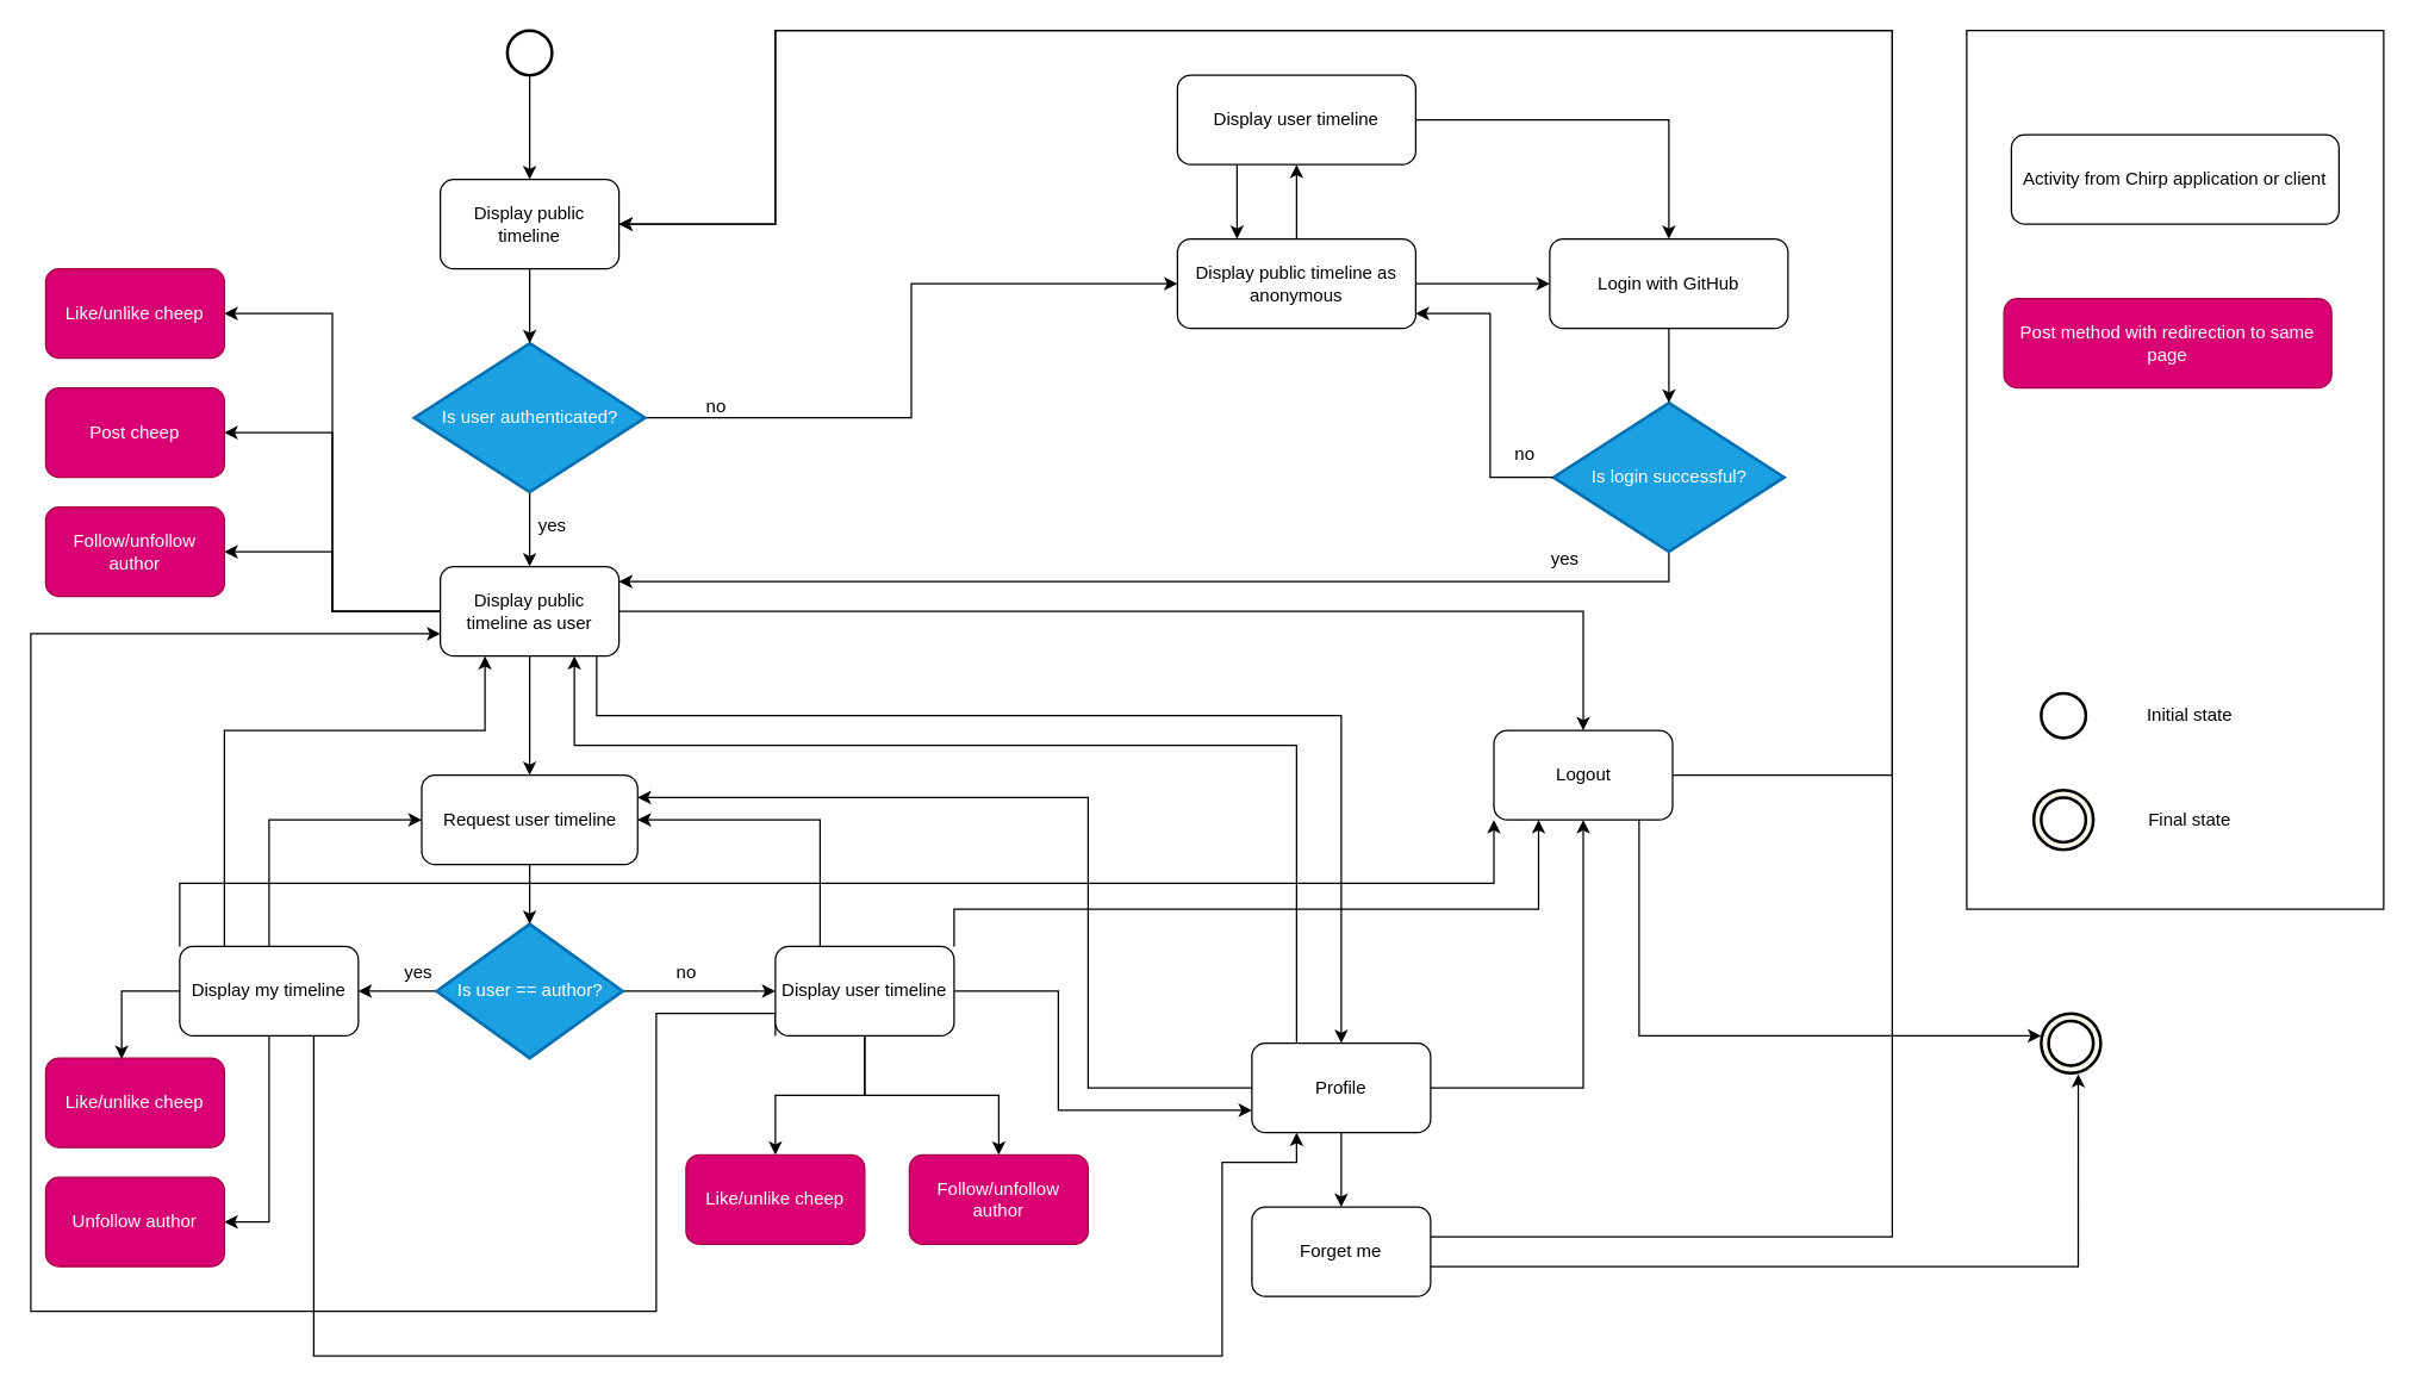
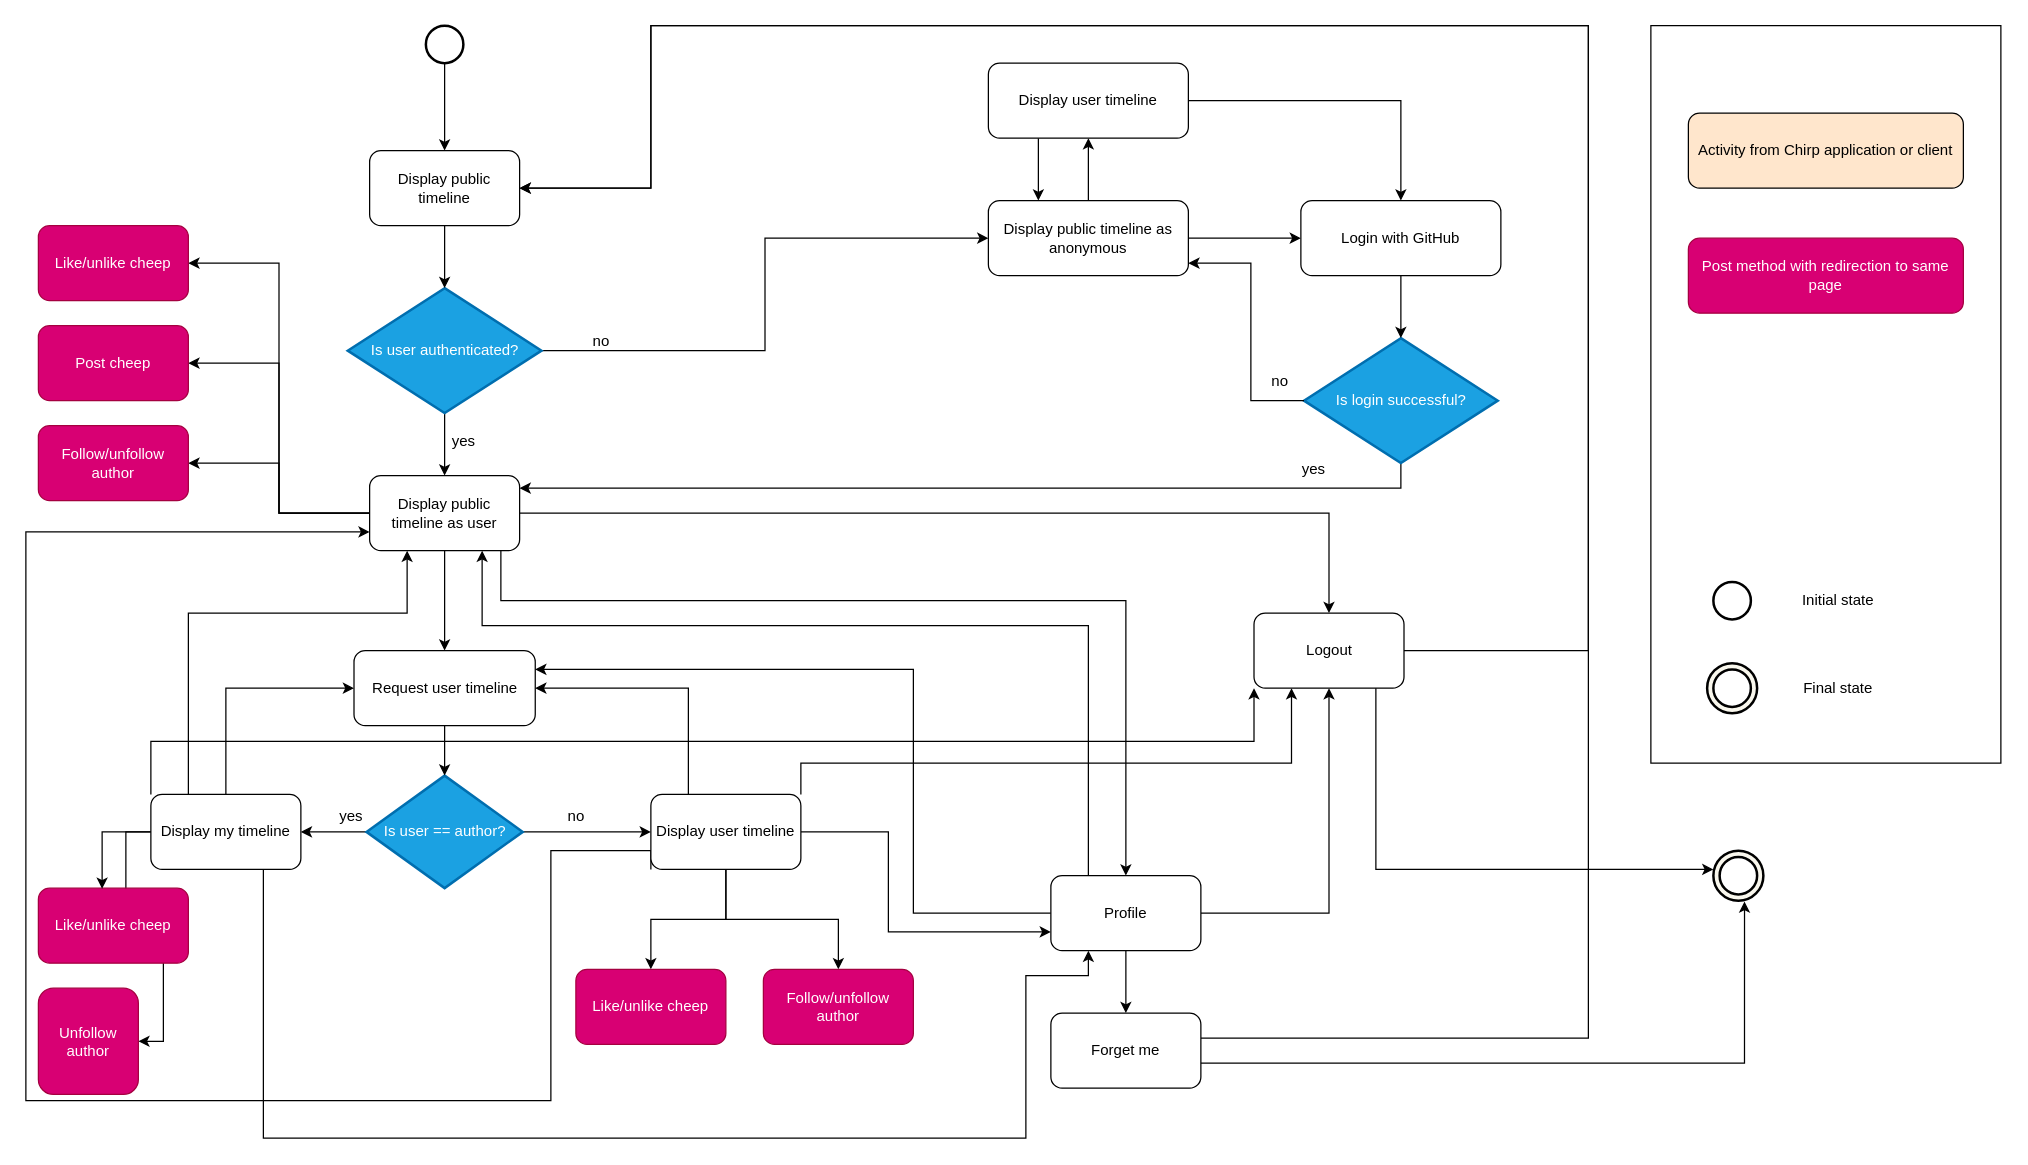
- <mxCell id="72" value="Activity from Chirp application or client" style="rounded=1;whiteSpace=wrap;html=1;" parent="1" vertex="1"><mxGeometry x="1350" y="90" width="220" height="60" as="geometry" /></mxCell>
+ <mxCell id="72" value="Activity from Chirp application or client" style="rounded=1;whiteSpace=wrap;html=1;fillColor=#ffe6cc;" parent="1" vertex="1"><mxGeometry x="1350" y="90" width="220" height="60" as="geometry" /></mxCell>
- <mxCell id="71" value="&lt;div&gt;&lt;/div&gt;Post method with redirection to same page" style="rounded=1;whiteSpace=wrap;html=1;fillColor=#d80073;fontColor=#ffffff;strokeColor=#A50040;" parent="1" vertex="1"><mxGeometry x="1345" y="200" width="220" height="60" as="geometry" /></mxCell>
+ <mxCell id="71" value="&lt;div&gt;&lt;/div&gt;Post method with redirection to same page" style="rounded=1;whiteSpace=wrap;html=1;fillColor=#d80073;fontColor=#ffffff;strokeColor=#A50040;" parent="1" vertex="1"><mxGeometry x="1350" y="190" width="220" height="60" as="geometry" /></mxCell>
- <mxCell id="45" value="Unfollow author" style="rounded=1;whiteSpace=wrap;html=1;fillColor=#d80073;fontColor=#ffffff;strokeColor=#A50040;" parent="1" vertex="1"><mxGeometry x="30" y="790" width="120" height="60" as="geometry" /></mxCell>
+ <mxCell id="45" value="Unfollow author" style="rounded=1;whiteSpace=wrap;html=1;fillColor=#d80073;fontColor=#ffffff;strokeColor=#A50040;" parent="1" vertex="1"><mxGeometry x="30" y="790" width="80" height="85" as="geometry" /></mxCell>
